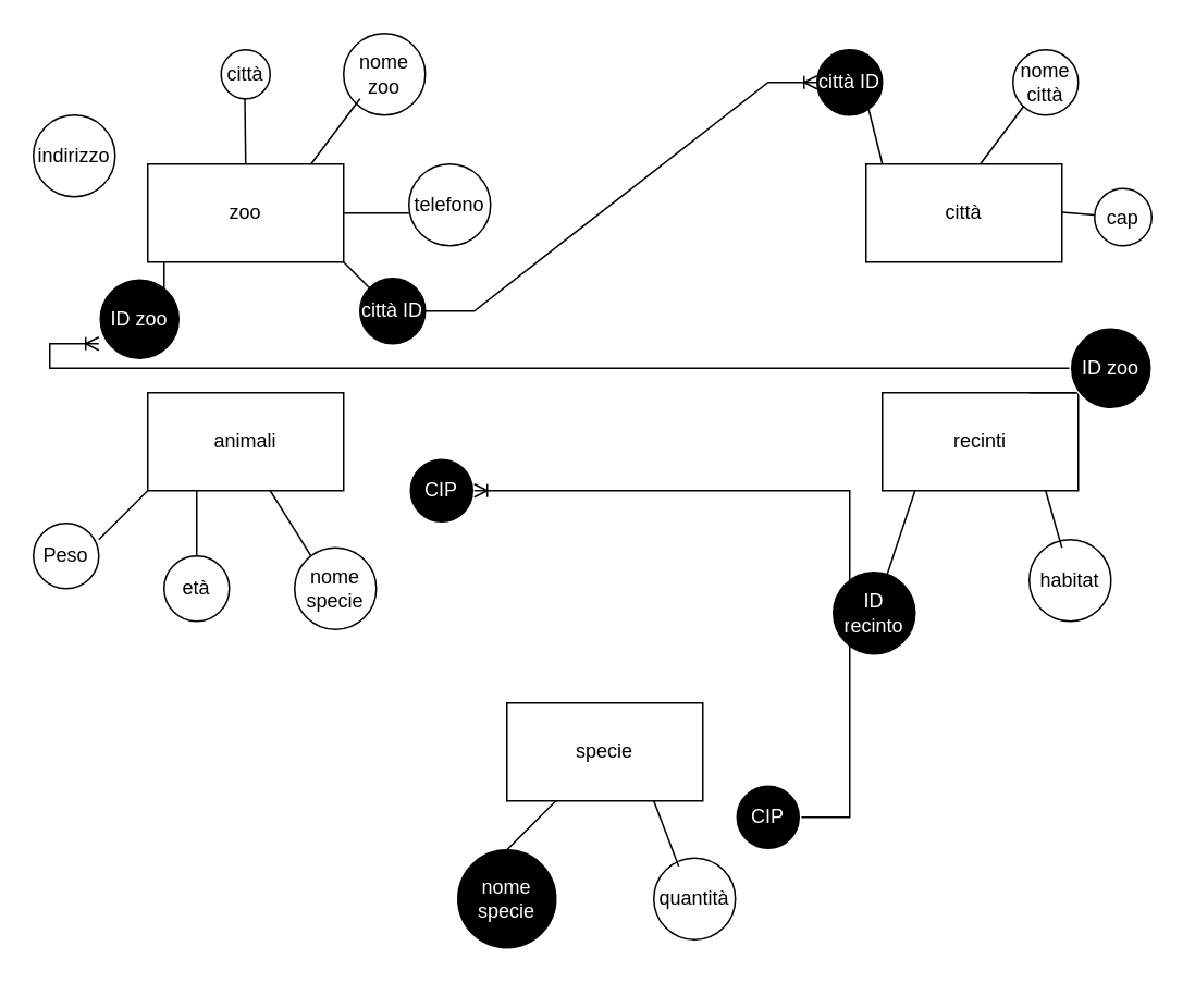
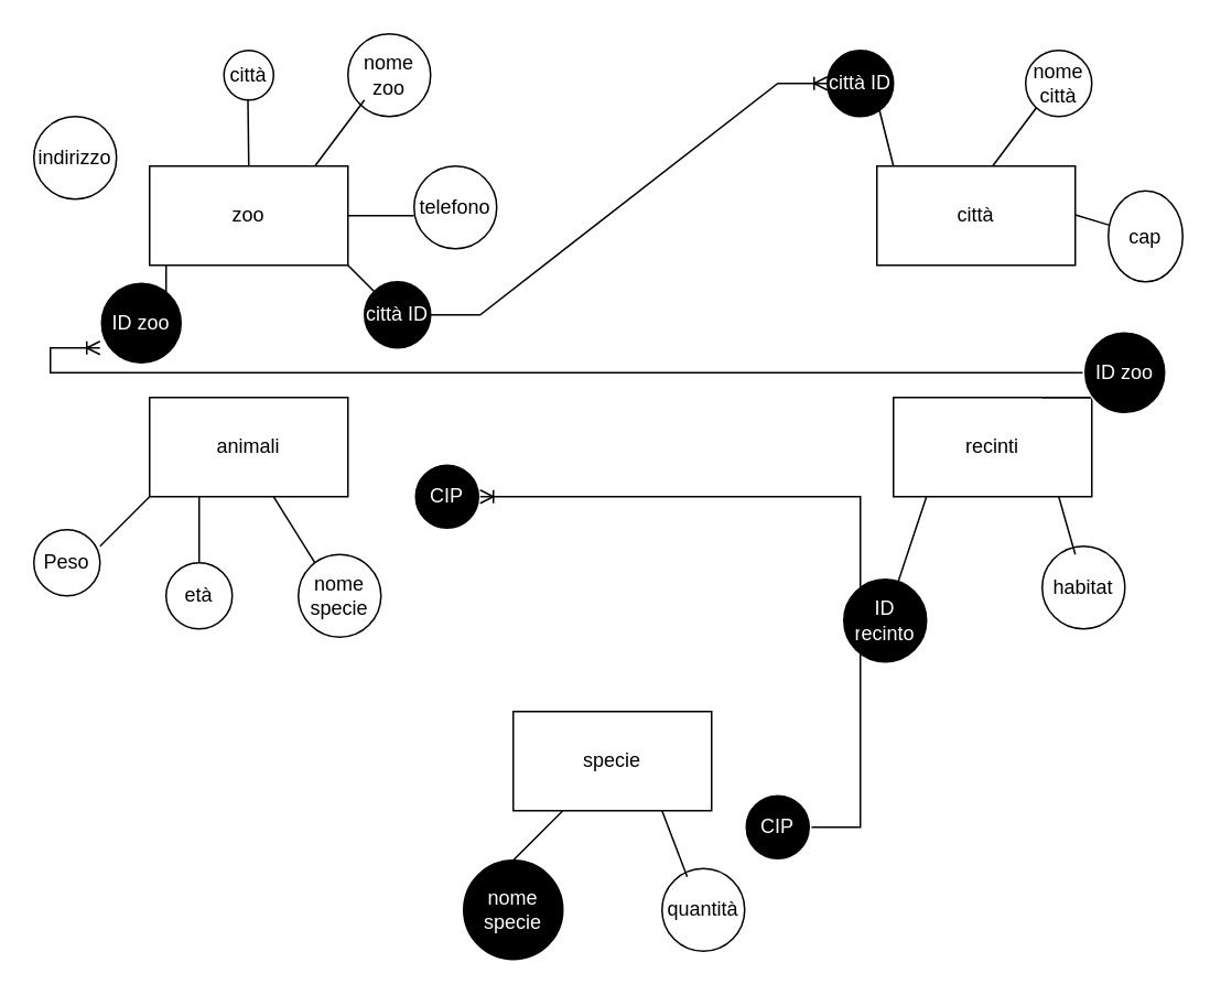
- <mxCell id="11" value="cap" style="ellipse;whiteSpace=wrap;html=1;aspect=fixed;" vertex="1" parent="1"><mxGeometry x="670" y="115" width="35" height="35" as="geometry" /></mxCell>
+ <mxCell id="11" value="cap" style="ellipse;whiteSpace=wrap;html=1;aspect=fixed;" vertex="1" parent="1"><mxGeometry x="670" y="115" width="45" height="55" as="geometry" /></mxCell>
